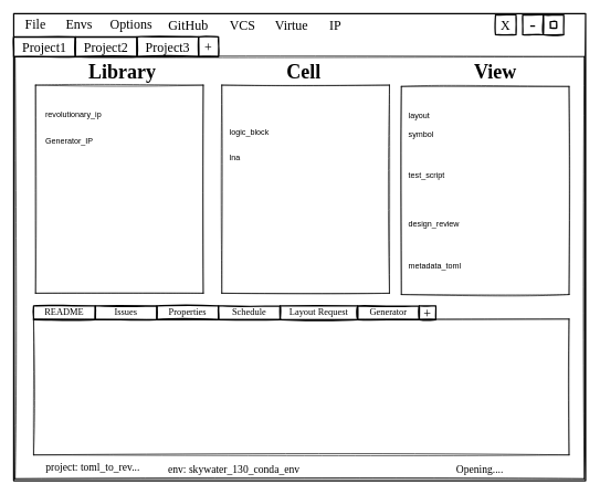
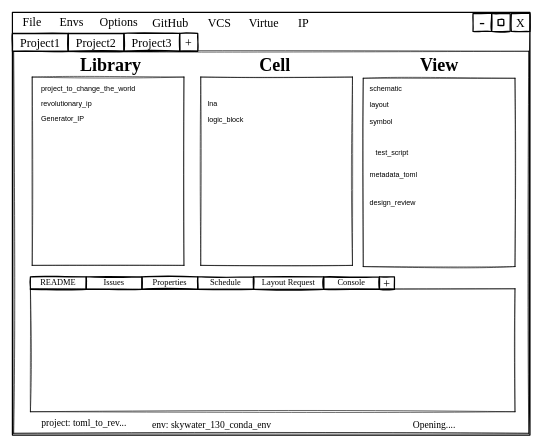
- <mxCell id="18" value="X" style="text;html=1;align=center;verticalAlign=middle;whiteSpace=wrap;rounded=0;sketch=1;hachureGap=4;fontFamily=Times New Roman;fontSize=20;strokeWidth=2;strokeColor=default;" parent="1" vertex="1"><mxGeometry x="747" y="22" width="31" height="30" as="geometry" /></mxCell>
+ <mxCell id="18" value="X" style="text;html=1;align=center;verticalAlign=middle;whiteSpace=wrap;rounded=0;sketch=1;hachureGap=4;fontFamily=Times New Roman;fontSize=20;strokeWidth=2;strokeColor=default;" parent="1" vertex="1"><mxGeometry x="852" y="22" width="31" height="30" as="geometry" /></mxCell>
- <mxCell id="7" value="&lt;h2&gt;&lt;font face=&quot;Times New Roman&quot;&gt;View&lt;/font&gt;&lt;/h2&gt;" style="text;strokeColor=none;fillColor=none;html=1;align=center;verticalAlign=middle;whiteSpace=wrap;rounded=0;sketch=1;hachureGap=4;fontFamily=Architects Daughter;fontSource=https%3A%2F%2Ffonts.googleapis.com%2Fcss%3Ffamily%3DArchitects%2BDaughter;fontSize=20;" parent="1" vertex="1"><mxGeometry x="716.5" y="93" width="60" height="30" as="geometry" /></mxCell>
+ <mxCell id="7" value="&lt;h2&gt;&lt;font face=&quot;Times New Roman&quot;&gt;View&lt;/font&gt;&lt;/h2&gt;" style="text;strokeColor=none;fillColor=none;html=1;align=center;verticalAlign=middle;whiteSpace=wrap;rounded=0;sketch=1;hachureGap=4;fontFamily=Architects Daughter;fontSource=https%3A%2F%2Ffonts.googleapis.com%2Fcss%3Ffamily%3DArchitects%2BDaughter;fontSize=20;" parent="1" vertex="1"><mxGeometry x="701.5" y="93" width="60" height="30" as="geometry" /></mxCell>
+ <mxCell id="34" value="project_to_change_the_world" style="text;html=1;strokeColor=none;fillColor=none;align=left;verticalAlign=middle;whiteSpace=wrap;rounded=0;" parent="1" vertex="1"><mxGeometry x="65.5" y="135" width="170.5" height="25" as="geometry" /></mxCell>
+ <mxCell id="38" value="schematic" style="text;html=1;strokeColor=none;fillColor=none;align=left;verticalAlign=middle;whiteSpace=wrap;rounded=0;" parent="1" vertex="1"><mxGeometry x="614" y="135" width="170.5" height="25" as="geometry" /></mxCell>
- <mxCell id="33" value="Generator_IP" style="text;html=1;strokeColor=none;fillColor=none;align=left;verticalAlign=middle;whiteSpace=wrap;rounded=0;" parent="1" vertex="1"><mxGeometry x="66" y="200" width="77" height="25" as="geometry" /></mxCell>
+ <mxCell id="33" value="Generator_IP" style="text;html=1;strokeColor=none;fillColor=none;align=left;verticalAlign=middle;whiteSpace=wrap;rounded=0;" parent="1" vertex="1"><mxGeometry x="66" y="185" width="77" height="25" as="geometry" /></mxCell>
- <mxCell id="36" value="lna" style="text;html=1;strokeColor=none;fillColor=none;align=left;verticalAlign=middle;whiteSpace=wrap;rounded=0;" parent="1" vertex="1"><mxGeometry x="344" y="225" width="170.5" height="25" as="geometry" /></mxCell>
+ <mxCell id="36" value="lna" style="text;html=1;strokeColor=none;fillColor=none;align=left;verticalAlign=middle;whiteSpace=wrap;rounded=0;" parent="1" vertex="1"><mxGeometry x="344" y="160" width="170.5" height="25" as="geometry" /></mxCell>
- <mxCell id="42" value="test_script" style="text;html=1;strokeColor=none;fillColor=none;align=left;verticalAlign=middle;whiteSpace=wrap;rounded=0;" parent="1" vertex="1"><mxGeometry x="614" y="251" width="170.5" height="25" as="geometry" /></mxCell>
+ <mxCell id="42" value="test_script" style="text;html=1;strokeColor=none;fillColor=none;align=left;verticalAlign=middle;whiteSpace=wrap;rounded=0;" parent="1" vertex="1"><mxGeometry x="624" y="241" width="170.5" height="25" as="geometry" /></mxCell>
- <mxCell id="43" value="metadata_toml" style="text;html=1;strokeColor=none;fillColor=none;align=left;verticalAlign=middle;whiteSpace=wrap;rounded=0;" parent="1" vertex="1"><mxGeometry x="614" y="388" width="170.5" height="25" as="geometry" /></mxCell>
+ <mxCell id="43" value="metadata_toml" style="text;html=1;strokeColor=none;fillColor=none;align=left;verticalAlign=middle;whiteSpace=wrap;rounded=0;" parent="1" vertex="1"><mxGeometry x="614" y="278" width="170.5" height="25" as="geometry" /></mxCell>
- <mxCell id="24" value="&lt;font style=&quot;font-size: 14px&quot;&gt;Generator&lt;/font&gt;" style="text;html=1;align=center;verticalAlign=bottom;whiteSpace=wrap;rounded=0;sketch=1;hachureGap=4;fontFamily=Times New Roman;fontSize=20;strokeWidth=2;strokeColor=default;" parent="1" vertex="1"><mxGeometry x="539" y="461" width="93" height="21" as="geometry" /></mxCell>
+ <mxCell id="24" value="&lt;font style=&quot;font-size: 14px&quot;&gt;Console&lt;/font&gt;" style="text;html=1;align=center;verticalAlign=bottom;whiteSpace=wrap;rounded=0;sketch=1;hachureGap=4;fontFamily=Times New Roman;fontSize=20;strokeWidth=2;strokeColor=default;" parent="1" vertex="1"><mxGeometry x="539" y="461" width="93" height="21" as="geometry" /></mxCell>
